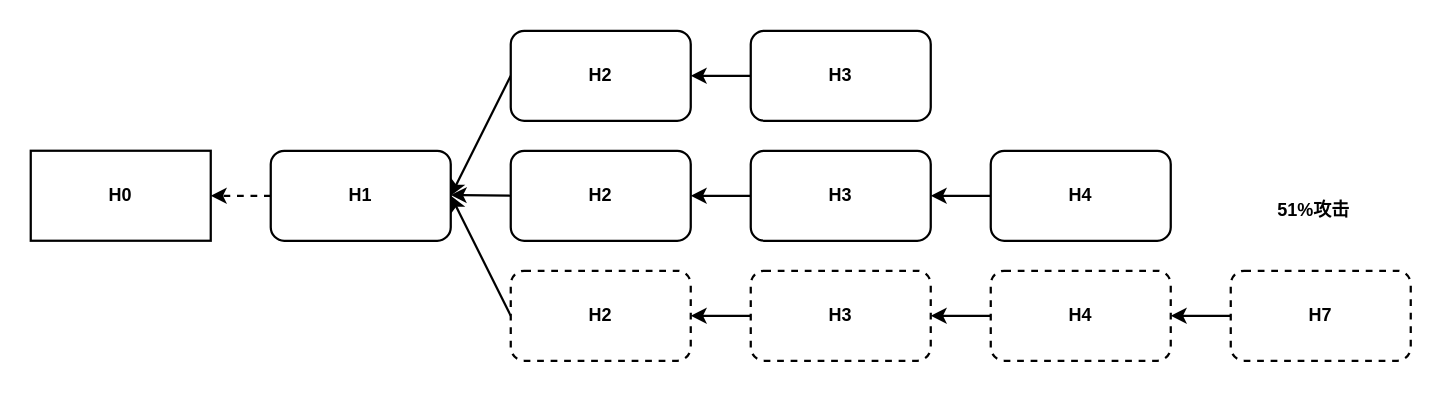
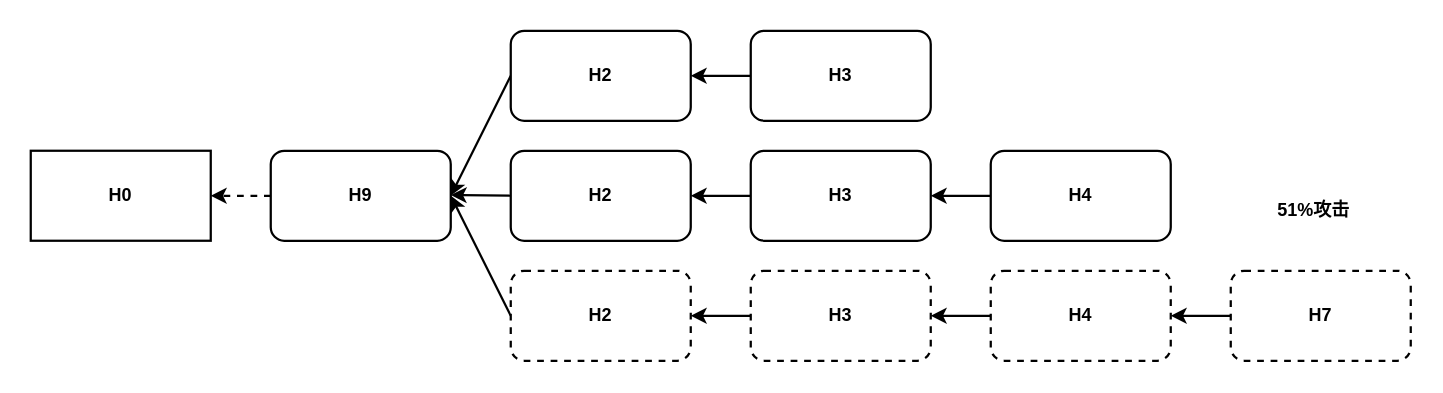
- <mxCell id="4" value="&lt;b&gt;H1&lt;/b&gt;" style="whiteSpace=wrap;html=1;rounded=1;strokeWidth=1.5;" parent="1" vertex="1"><mxGeometry x="180" y="100" width="120" height="60" as="geometry" /></mxCell>
+ <mxCell id="4" value="&lt;b&gt;H9&lt;/b&gt;" style="whiteSpace=wrap;html=1;rounded=1;strokeWidth=1.5;" parent="1" vertex="1"><mxGeometry x="180" y="100" width="120" height="60" as="geometry" /></mxCell>
